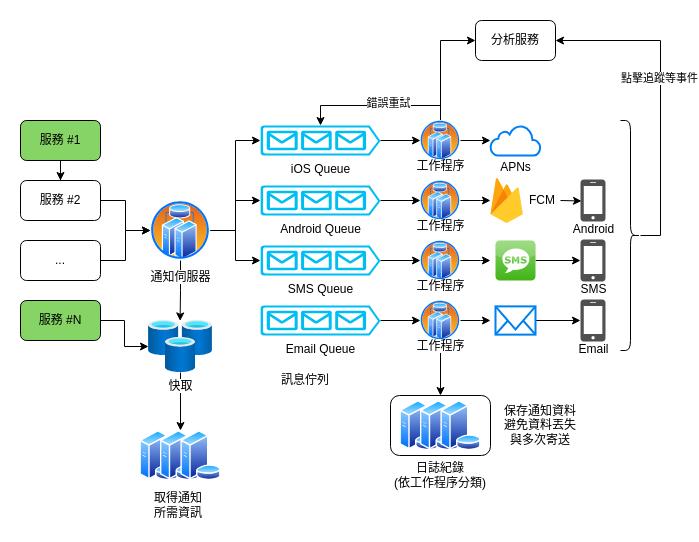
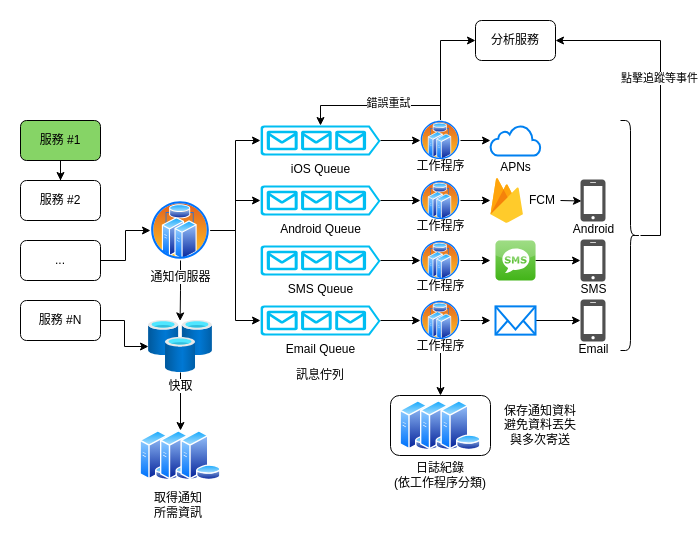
- <mxCell id="5" style="edgeStyle=orthogonalEdgeStyle;rounded=0;orthogonalLoop=1;jettySize=auto;html=1;entryX=0;entryY=0.5;entryDx=0;entryDy=0;" edge="1" parent="1" source="6" target="15"><mxGeometry relative="1" as="geometry" /></mxCell>
- <mxCell id="14" style="edgeStyle=orthogonalEdgeStyle;rounded=0;orthogonalLoop=1;jettySize=auto;html=1;" edge="1" parent="1" source="15" target="26"><mxGeometry relative="1" as="geometry" /></mxCell>
+ <mxCell id="14" style="edgeStyle=orthogonalEdgeStyle;rounded=0;orthogonalLoop=1;jettySize=auto;html=1;entryX=0;entryY=0.5;entryDx=0;entryDy=0;entryPerimeter=0;" edge="1" parent="1" source="15" target="28"><mxGeometry relative="1" as="geometry" /></mxCell>
- <mxCell id="10" value="服務 #N" style="rounded=1;whiteSpace=wrap;html=1;fillColor=#86d466;" vertex="1" parent="1"><mxGeometry x="20" y="300" width="80" height="40" as="geometry" /></mxCell>
+ <mxCell id="10" value="服務 #N" style="rounded=1;whiteSpace=wrap;html=1;" vertex="1" parent="1"><mxGeometry x="20" y="300" width="80" height="40" as="geometry" /></mxCell>
- <mxCell id="52" value="訊息佇列" style="text;html=1;strokeColor=none;fillColor=none;align=center;verticalAlign=middle;whiteSpace=wrap;rounded=0;fontColor=#000000;" vertex="1" parent="1"><mxGeometry x="275" y="365" width="60" height="30" as="geometry" /></mxCell>
+ <mxCell id="52" value="訊息佇列" style="text;html=1;strokeColor=none;fillColor=none;align=center;verticalAlign=middle;whiteSpace=wrap;rounded=0;fontColor=#000000;" vertex="1" parent="1"><mxGeometry x="290" y="360" width="60" height="30" as="geometry" /></mxCell>
